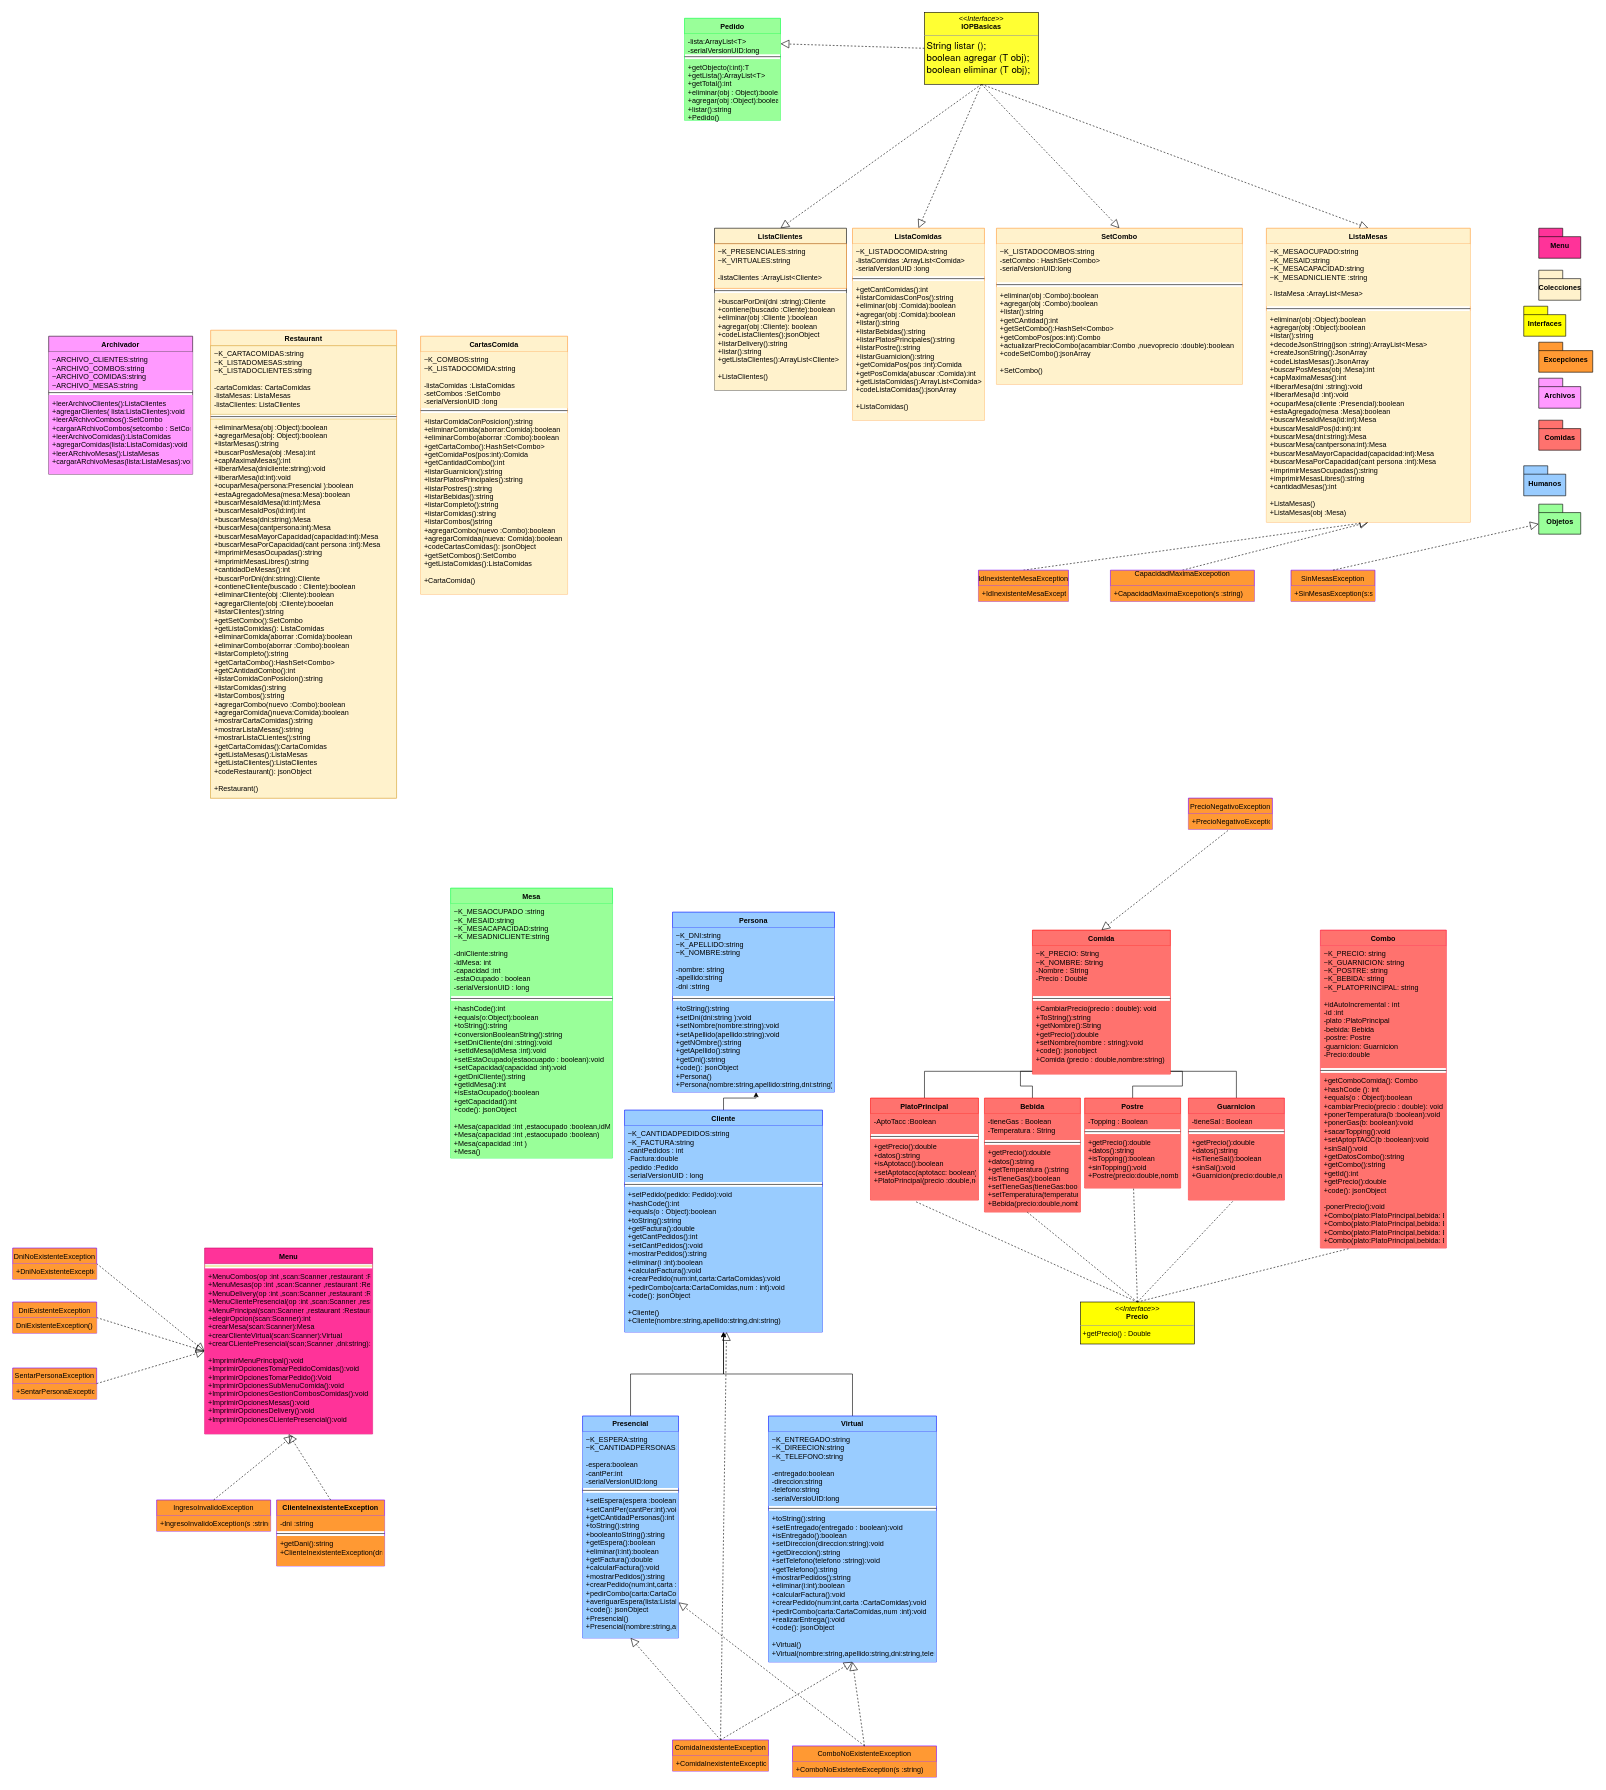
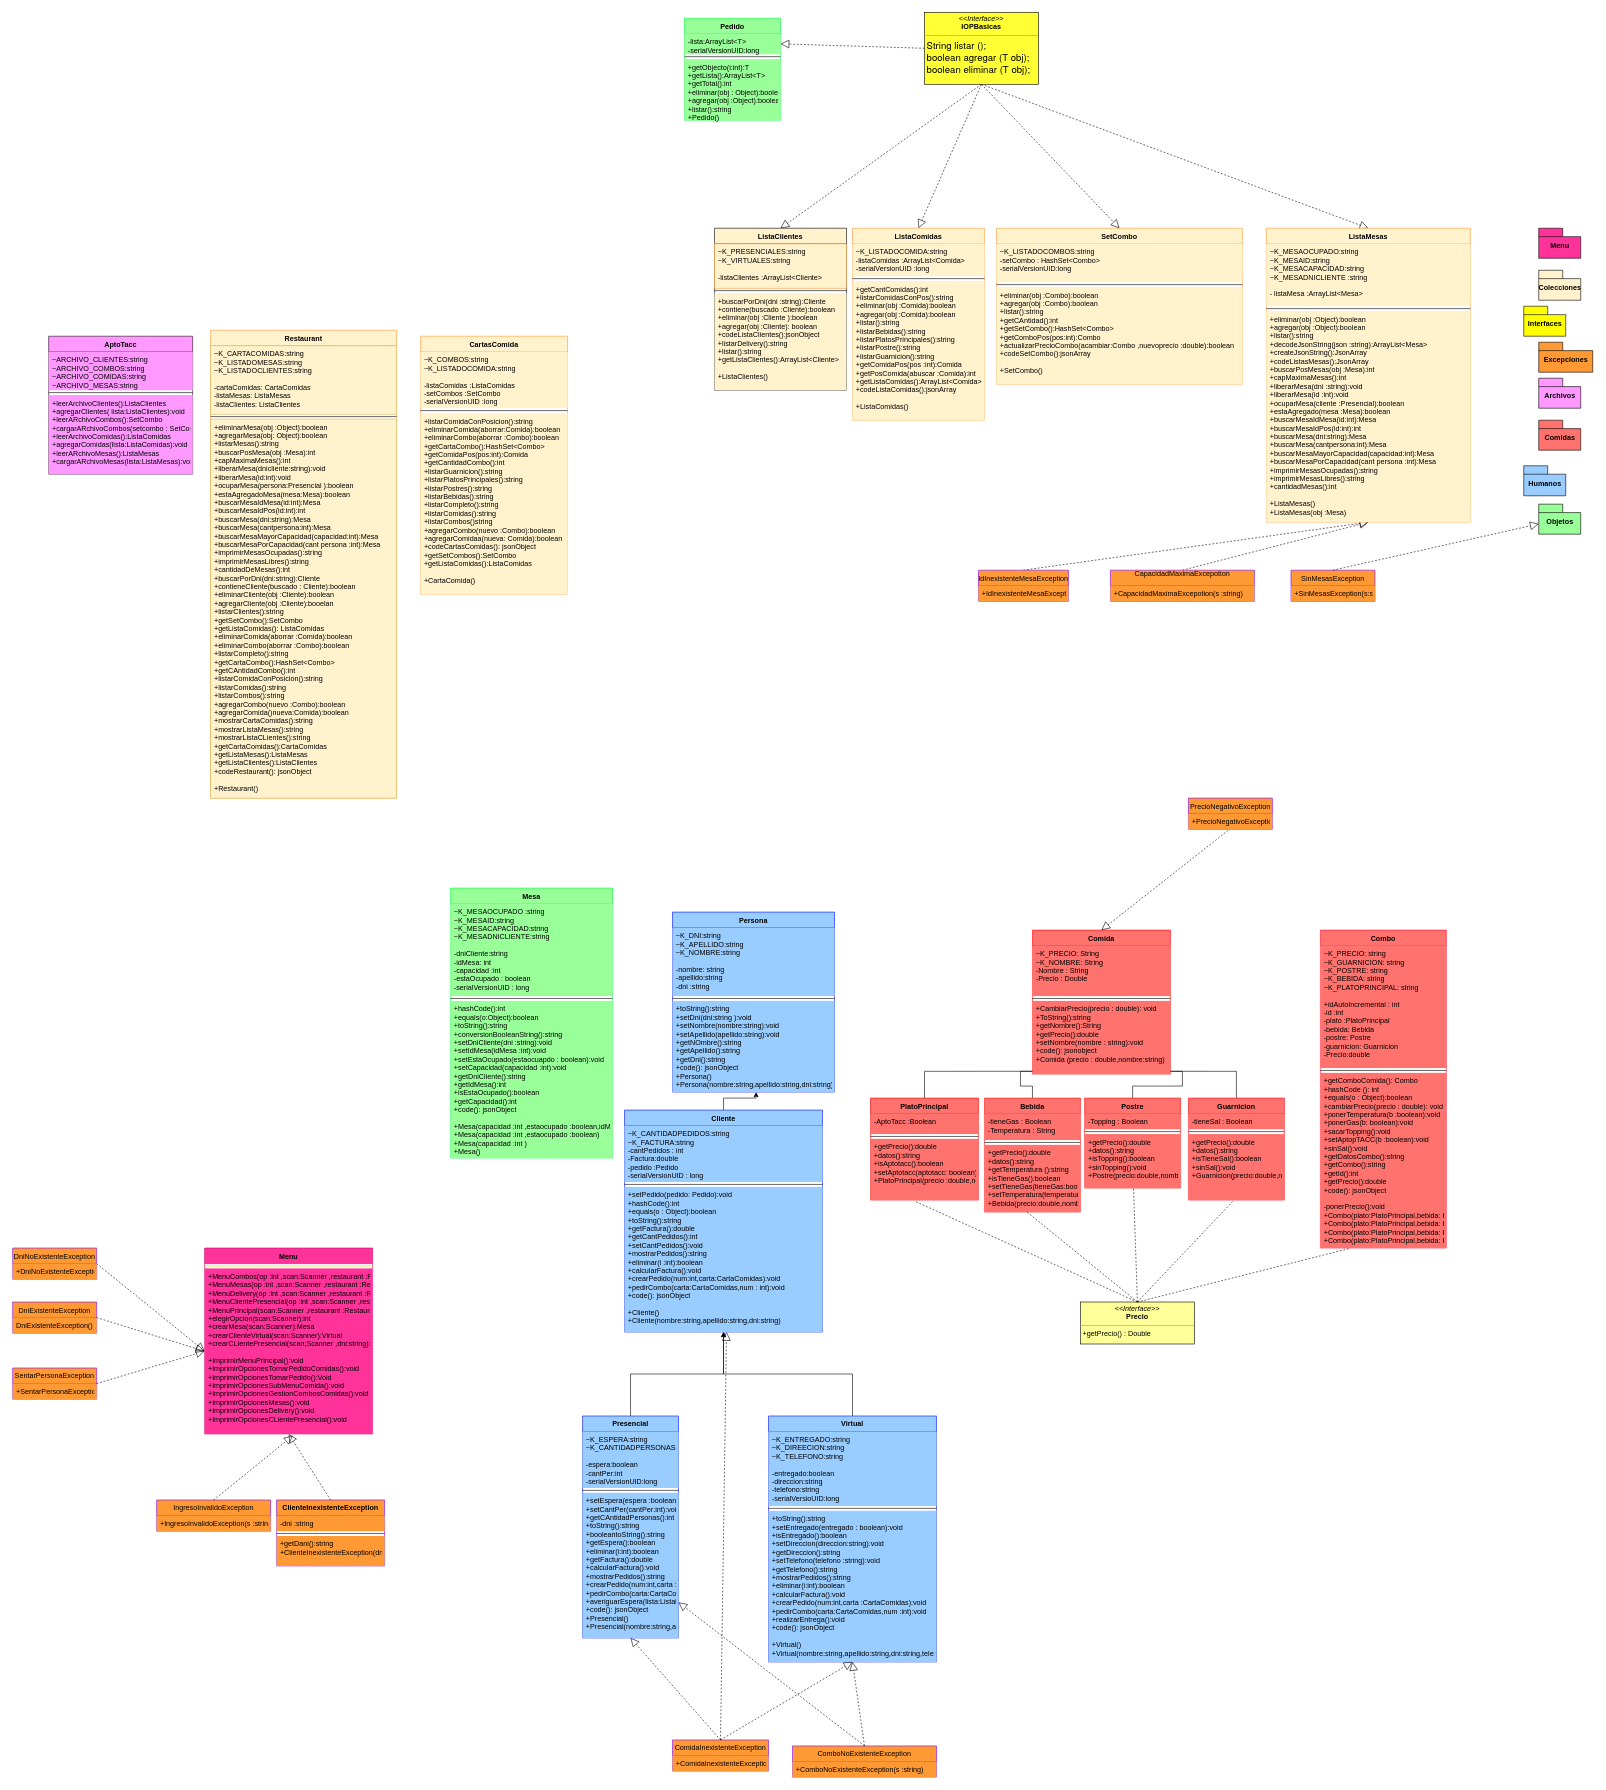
- <mxCell id="118" value="Archivador" style="swimlane;fontStyle=1;align=center;verticalAlign=top;childLayout=stackLayout;horizontal=1;startSize=26;horizontalStack=0;resizeParent=1;resizeParentMax=0;resizeLast=0;collapsible=1;marginBottom=0;strokeColor=#260B23;fillColor=#FF99FF;" vertex="1" parent="1"><mxGeometry x="80" y="560" width="240" height="230" as="geometry" /></mxCell>
+ <mxCell id="118" value="AptoTacc" style="swimlane;fontStyle=1;align=center;verticalAlign=top;childLayout=stackLayout;horizontal=1;startSize=26;horizontalStack=0;resizeParent=1;resizeParentMax=0;resizeLast=0;collapsible=1;marginBottom=0;strokeColor=#260B23;fillColor=#FF99FF;" vertex="1" parent="1"><mxGeometry x="80" y="560" width="240" height="230" as="geometry" /></mxCell>
- <mxCell id="9" value="&lt;p style=&quot;margin: 0px ; margin-top: 4px ; text-align: center&quot;&gt;&lt;i&gt;&amp;lt;&amp;lt;Interface&amp;gt;&amp;gt;&lt;/i&gt;&lt;br&gt;&lt;b&gt;Precio&lt;/b&gt;&lt;/p&gt;&lt;hr size=&quot;1&quot;&gt;&lt;p style=&quot;margin: 0px ; margin-left: 4px&quot;&gt;&lt;/p&gt;&lt;p style=&quot;margin: 0px ; margin-left: 4px&quot;&gt;+getPrecio() : Double&lt;/p&gt;" style="verticalAlign=top;align=left;overflow=fill;fontSize=12;fontFamily=Helvetica;html=1;fillColor=#FFFF00;" parent="1" vertex="1"><mxGeometry x="1800" y="2170" width="190" height="70" as="geometry" /></mxCell>
+ <mxCell id="9" value="&lt;p style=&quot;margin: 0px ; margin-top: 4px ; text-align: center&quot;&gt;&lt;i&gt;&amp;lt;&amp;lt;Interface&amp;gt;&amp;gt;&lt;/i&gt;&lt;br&gt;&lt;b&gt;Precio&lt;/b&gt;&lt;/p&gt;&lt;hr size=&quot;1&quot;&gt;&lt;p style=&quot;margin: 0px ; margin-left: 4px&quot;&gt;&lt;/p&gt;&lt;p style=&quot;margin: 0px ; margin-left: 4px&quot;&gt;+getPrecio() : Double&lt;/p&gt;" style="verticalAlign=top;align=left;overflow=fill;fontSize=12;fontFamily=Helvetica;html=1;fillColor=#ffff99;" parent="1" vertex="1"><mxGeometry x="1800" y="2170" width="190" height="70" as="geometry" /></mxCell>
